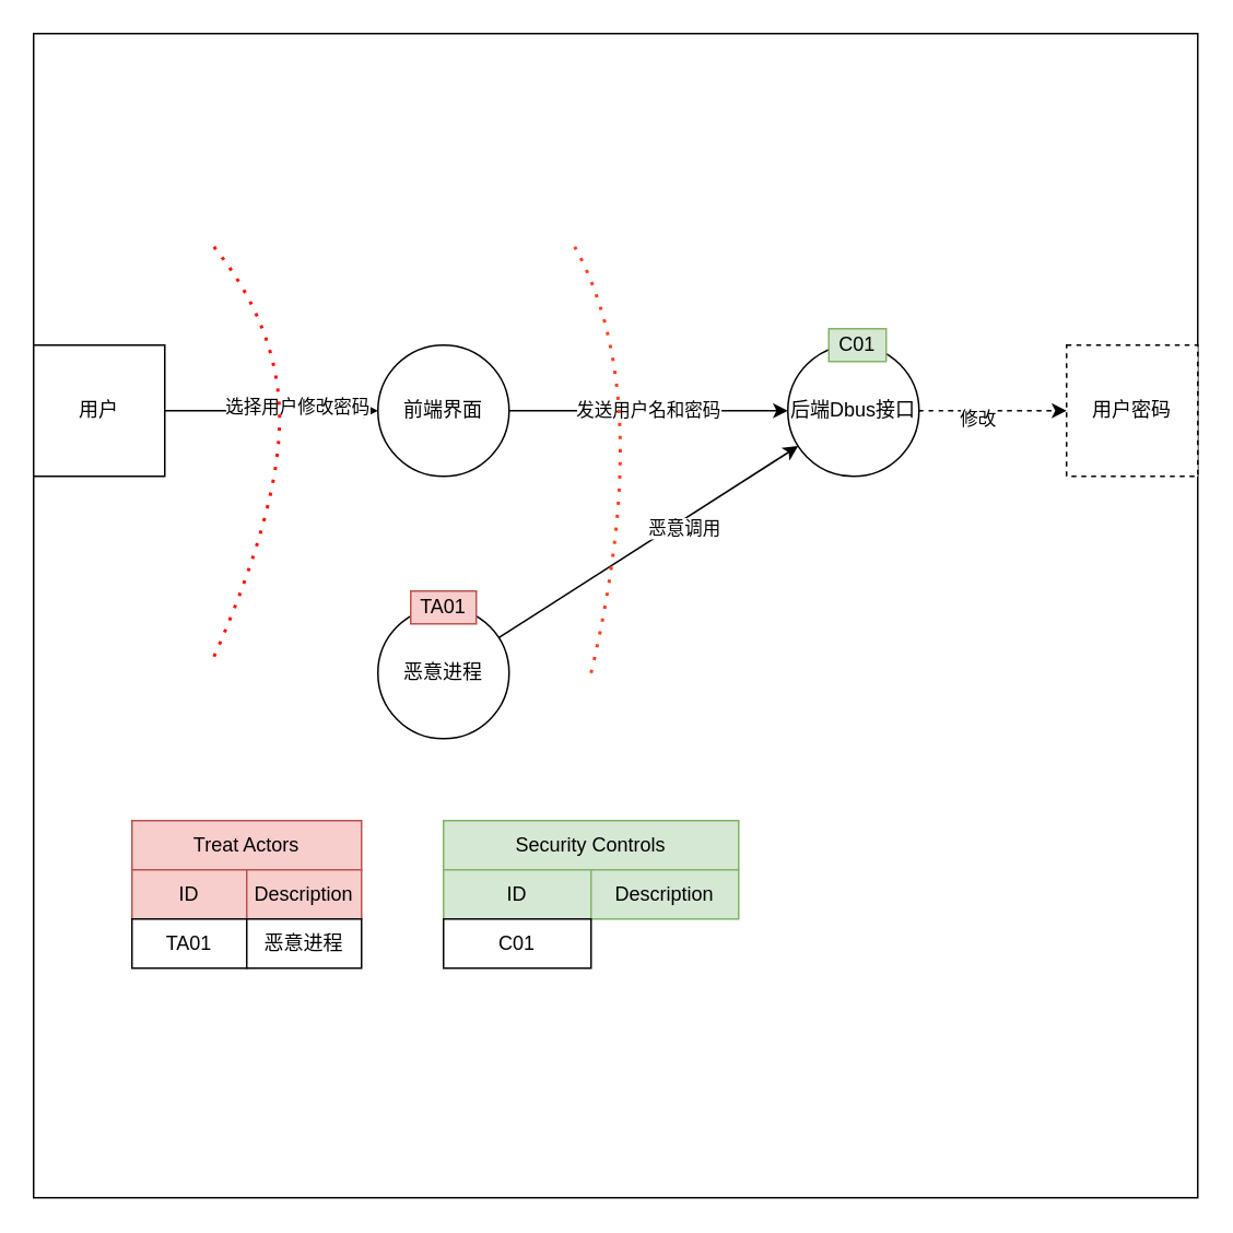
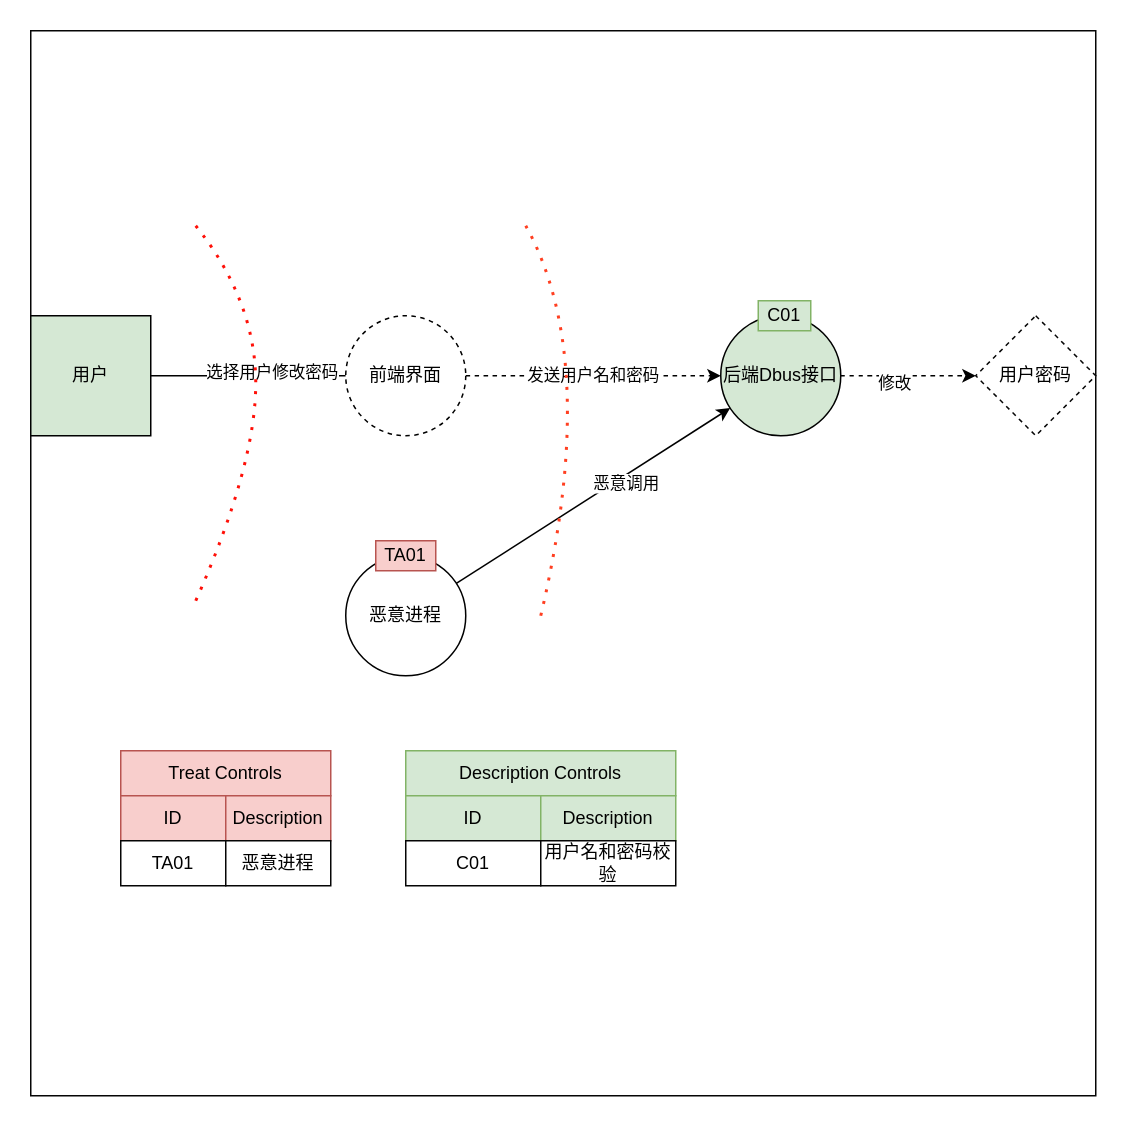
- <mxCell id="5" value="用户" style="whiteSpace=wrap;html=1;aspect=fixed;" vertex="1" parent="1"><mxGeometry x="20" y="210" width="80" height="80" as="geometry" /></mxCell>
+ <mxCell id="5" value="用户" style="whiteSpace=wrap;html=1;aspect=fixed;fillColor=#d5e8d4;" vertex="1" parent="1"><mxGeometry x="20" y="210" width="80" height="80" as="geometry" /></mxCell>
- <mxCell id="3" value="" style="edgeStyle=orthogonalEdgeStyle;curved=1;orthogonalLoop=1;jettySize=auto;html=1;exitX=1;exitY=0.5;exitDx=0;exitDy=0;" edge="1" parent="1" source="5" target="7"><mxGeometry relative="1" as="geometry" /></mxCell>
+ <mxCell id="3" value="" style="edgeStyle=orthogonalEdgeStyle;curved=1;orthogonalLoop=1;jettySize=auto;html=1;exitX=1;exitY=0.5;exitDx=0;exitDy=0;endArrow=none;" edge="1" parent="1" source="5" target="7"><mxGeometry relative="1" as="geometry" /></mxCell>
- <mxCell id="7" value="前端界面" style="ellipse;whiteSpace=wrap;html=1;aspect=fixed;" vertex="1" parent="1"><mxGeometry x="230" y="210" width="80" height="80" as="geometry" /></mxCell>
+ <mxCell id="7" value="前端界面" style="ellipse;whiteSpace=wrap;html=1;aspect=fixed;dashed=1;" vertex="1" parent="1"><mxGeometry x="230" y="210" width="80" height="80" as="geometry" /></mxCell>
- <mxCell id="6" value="发送用户名和密码" style="edgeStyle=orthogonalEdgeStyle;curved=1;orthogonalLoop=1;jettySize=auto;html=1;" edge="1" parent="1" source="7" target="9"><mxGeometry relative="1" as="geometry" /></mxCell>
+ <mxCell id="6" value="发送用户名和密码" style="edgeStyle=orthogonalEdgeStyle;curved=1;orthogonalLoop=1;jettySize=auto;html=1;dashed=1;" edge="1" parent="1" source="7" target="9"><mxGeometry relative="1" as="geometry" /></mxCell>
- <mxCell id="9" value="后端Dbus接口" style="ellipse;whiteSpace=wrap;html=1;aspect=fixed;" vertex="1" parent="1"><mxGeometry x="480" y="210" width="80" height="80" as="geometry" /></mxCell>
+ <mxCell id="9" value="后端Dbus接口" style="ellipse;whiteSpace=wrap;html=1;aspect=fixed;fillColor=#d5e8d4;" vertex="1" parent="1"><mxGeometry x="480" y="210" width="80" height="80" as="geometry" /></mxCell>
- <mxCell id="15" value="用户密码" style="whiteSpace=wrap;html=1;aspect=fixed;strokeColor=#050505;dashed=1;" vertex="1" parent="1"><mxGeometry x="650" y="210" width="80" height="80" as="geometry" /></mxCell>
+ <mxCell id="15" value="用户密码" style="rhombus;whiteSpace=wrap;html=1;aspect=fixed;strokeColor=#050505;dashed=1;" vertex="1" parent="1"><mxGeometry x="650" y="210" width="80" height="80" as="geometry" /></mxCell>
- <mxCell id="19" value="Treat Actors" style="rounded=0;whiteSpace=wrap;html=1;strokeColor=#b85450;fillColor=#f8cecc;" vertex="1" parent="1"><mxGeometry x="80" y="500" width="140" height="30" as="geometry" /></mxCell>
+ <mxCell id="19" value="Treat Controls" style="rounded=0;whiteSpace=wrap;html=1;strokeColor=#b85450;fillColor=#f8cecc;" vertex="1" parent="1"><mxGeometry x="80" y="500" width="140" height="30" as="geometry" /></mxCell>
- <mxCell id="24" value="Security Controls" style="rounded=0;whiteSpace=wrap;html=1;strokeColor=#82b366;fillColor=#d5e8d4;" vertex="1" parent="1"><mxGeometry x="270" y="500" width="180" height="30" as="geometry" /></mxCell>
+ <mxCell id="24" value="Description Controls" style="rounded=0;whiteSpace=wrap;html=1;strokeColor=#82b366;fillColor=#d5e8d4;" vertex="1" parent="1"><mxGeometry x="270" y="500" width="180" height="30" as="geometry" /></mxCell>
+ <mxCell id="28" value="用户名和密码校验" style="rounded=0;whiteSpace=wrap;html=1;strokeColor=#050505;" vertex="1" parent="1"><mxGeometry x="360" y="560" width="90" height="30" as="geometry" /></mxCell>
